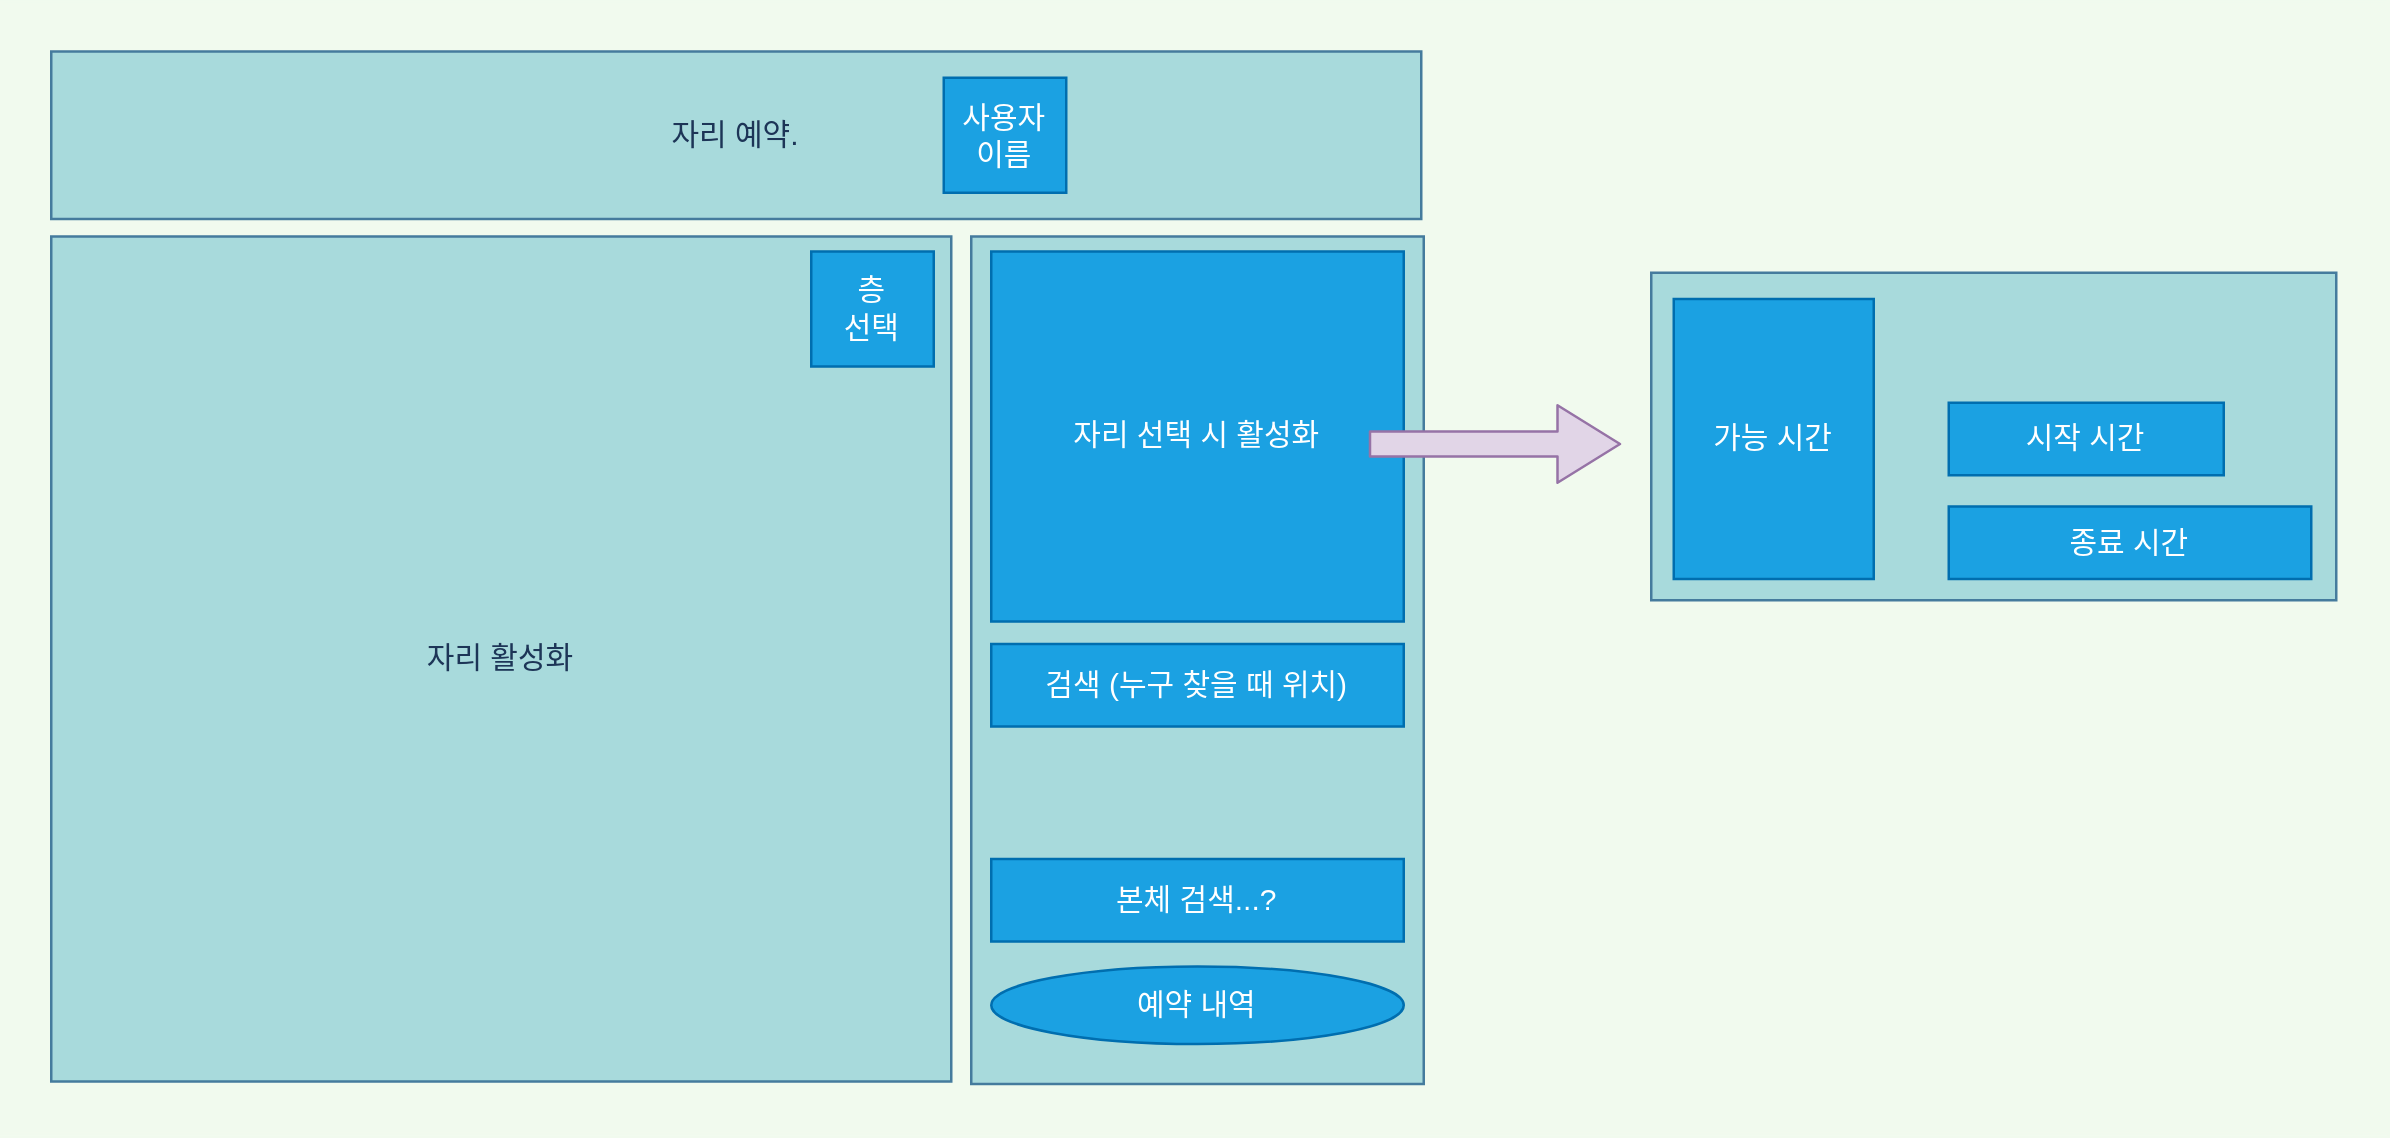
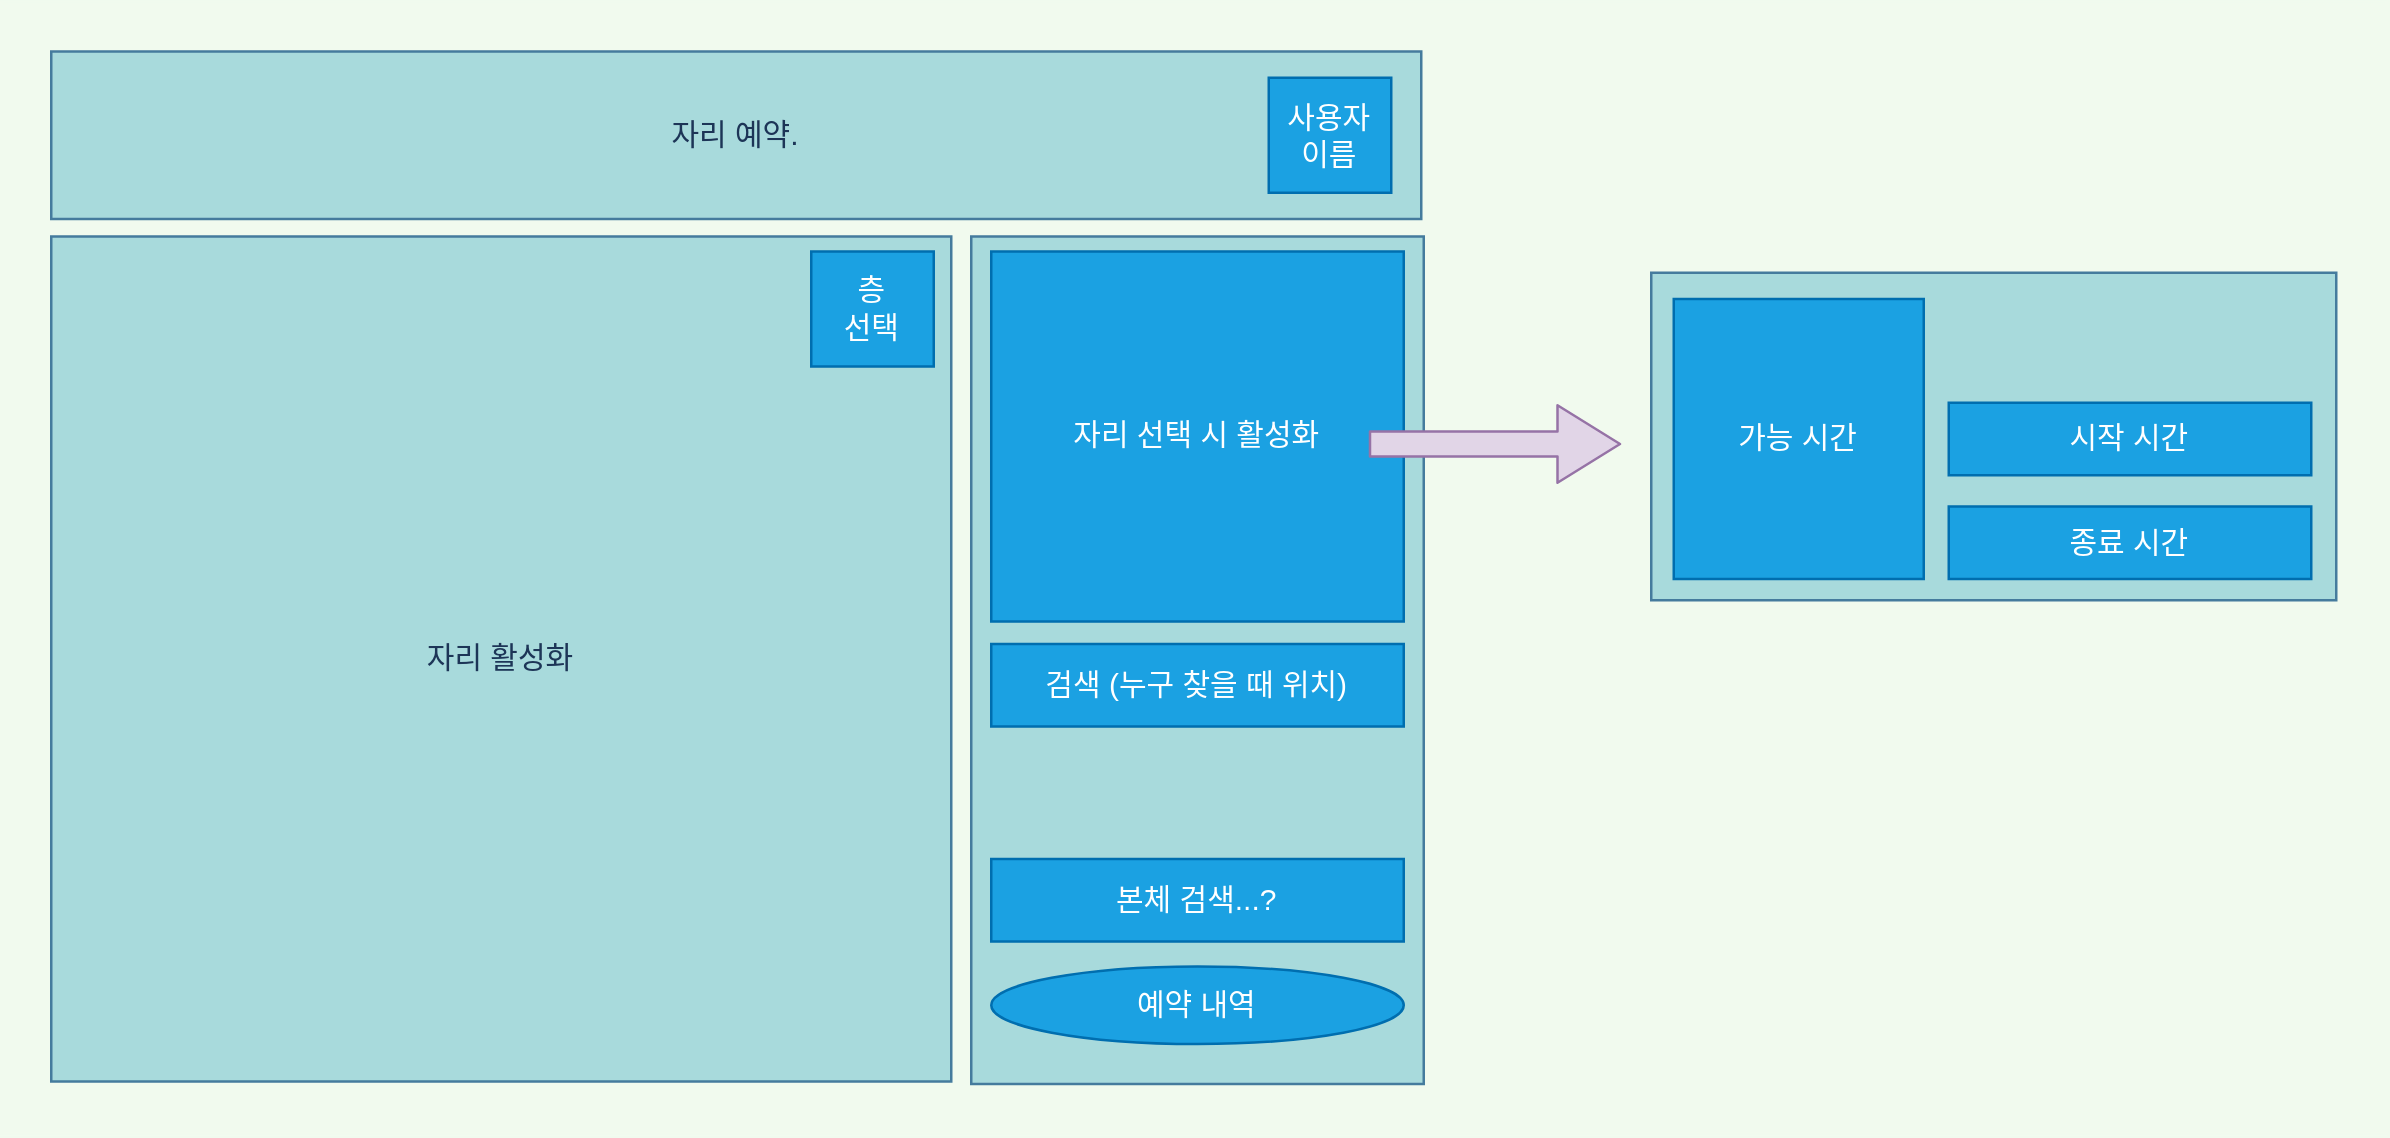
- <mxCell id="5" value="사용자&lt;br&gt;이름" style="rounded=0;whiteSpace=wrap;html=1;sketch=0;hachureGap=4;fontColor=#ffffff;strokeColor=#006EAF;fillColor=#1ba1e2;" vertex="1" parent="1"><mxGeometry x="377" y="30.5" width="49" height="46" as="geometry" /></mxCell>
+ <mxCell id="5" value="사용자&lt;br&gt;이름" style="rounded=0;whiteSpace=wrap;html=1;sketch=0;hachureGap=4;fontColor=#ffffff;strokeColor=#006EAF;fillColor=#1ba1e2;" vertex="1" parent="1"><mxGeometry x="507" y="30.5" width="49" height="46" as="geometry" /></mxCell>
- <mxCell id="13" value="가능 시간" style="rounded=0;whiteSpace=wrap;html=1;sketch=0;hachureGap=4;fontColor=#ffffff;strokeColor=#006EAF;fillColor=#1ba1e2;" vertex="1" parent="1"><mxGeometry x="669" y="119" width="80" height="112" as="geometry" /></mxCell>
+ <mxCell id="13" value="가능 시간" style="rounded=0;whiteSpace=wrap;html=1;sketch=0;hachureGap=4;fontColor=#ffffff;strokeColor=#006EAF;fillColor=#1ba1e2;" vertex="1" parent="1"><mxGeometry x="669" y="119" width="100" height="112" as="geometry" /></mxCell>
- <mxCell id="10" value="시작 시간" style="rounded=0;whiteSpace=wrap;html=1;sketch=0;hachureGap=4;fontColor=#ffffff;strokeColor=#006EAF;fillColor=#1ba1e2;" vertex="1" parent="1"><mxGeometry x="779" y="160.5" width="110" height="29" as="geometry" /></mxCell>
+ <mxCell id="10" value="시작 시간" style="rounded=0;whiteSpace=wrap;html=1;sketch=0;hachureGap=4;fontColor=#ffffff;strokeColor=#006EAF;fillColor=#1ba1e2;" vertex="1" parent="1"><mxGeometry x="779" y="160.5" width="145" height="29" as="geometry" /></mxCell>
